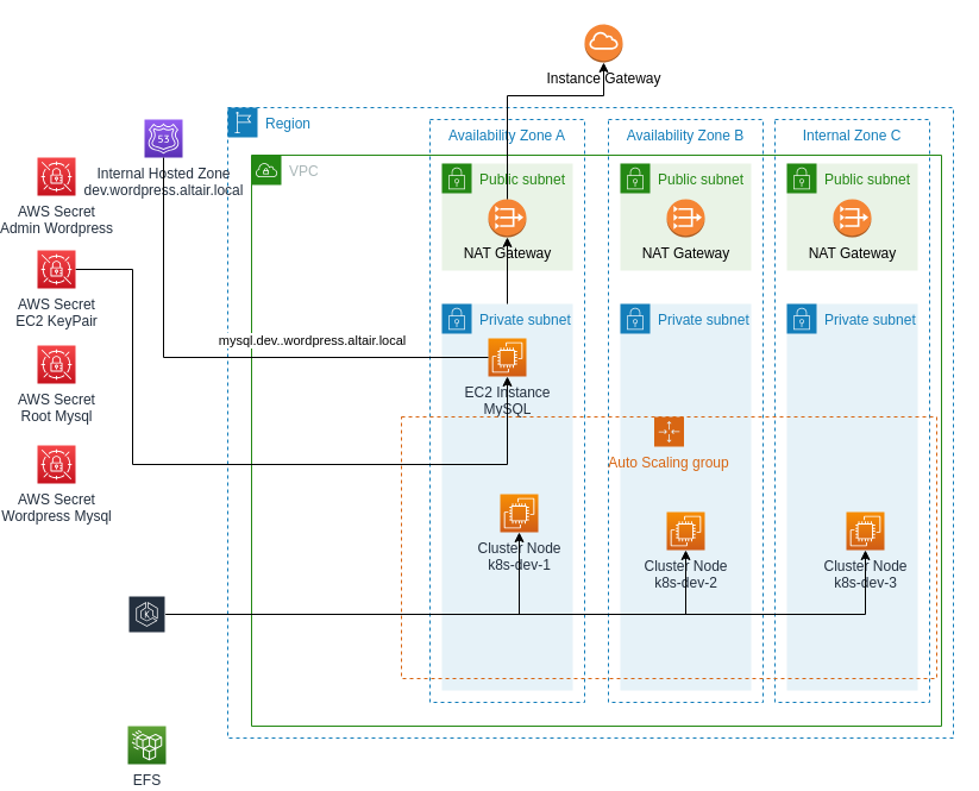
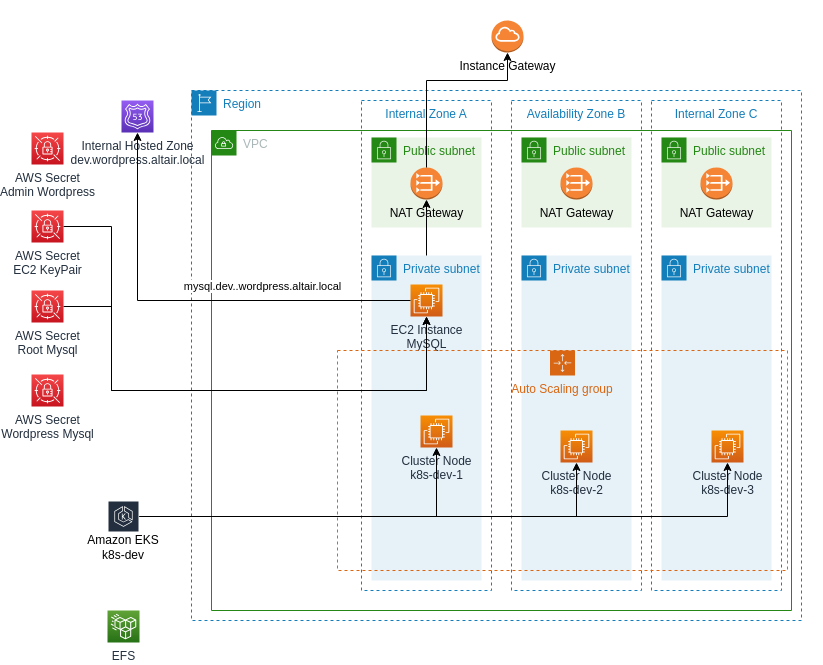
- <mxCell id="3" value="Availability Zone A" style="fillColor=none;strokeColor=#147EBA;dashed=1;verticalAlign=top;fontStyle=0;fontColor=#147EBA;" parent="2" vertex="1"><mxGeometry x="170" y="10" width="130" height="490" as="geometry" /></mxCell>
+ <mxCell id="3" value="Internal Zone A" style="fillColor=none;strokeColor=#147EBA;dashed=1;verticalAlign=top;fontStyle=0;fontColor=#147EBA;" parent="2" vertex="1"><mxGeometry x="170" y="10" width="130" height="490" as="geometry" /></mxCell>
- <mxCell id="25" style="edgeStyle=orthogonalEdgeStyle;rounded=0;orthogonalLoop=1;jettySize=auto;html=1;endArrow=none;" parent="1" source="8" target="24" edge="1"><mxGeometry relative="1" as="geometry" /></mxCell>
+ <mxCell id="25" style="edgeStyle=orthogonalEdgeStyle;rounded=0;orthogonalLoop=1;jettySize=auto;html=1;" parent="1" source="8" target="24" edge="1"><mxGeometry relative="1" as="geometry" /></mxCell>
+ <mxCell id="35" style="edgeStyle=orthogonalEdgeStyle;rounded=0;orthogonalLoop=1;jettySize=auto;html=1;entryX=0.5;entryY=1;entryDx=0;entryDy=0;entryPerimeter=0;" parent="1" source="36" target="8" edge="1"><mxGeometry relative="1" as="geometry"><Array as="points"><mxPoint x="100" y="306" /><mxPoint x="100" y="390" /><mxPoint x="415" y="390" /></Array></mxGeometry></mxCell>
+ <mxCell id="29" value="Amazon EKS&lt;br&gt;k8s-dev" style="text;html=1;strokeColor=none;fillColor=none;align=center;verticalAlign=middle;whiteSpace=wrap;rounded=0;" parent="27" vertex="1"><mxGeometry y="32" width="84" height="30" as="geometry" /></mxCell>
